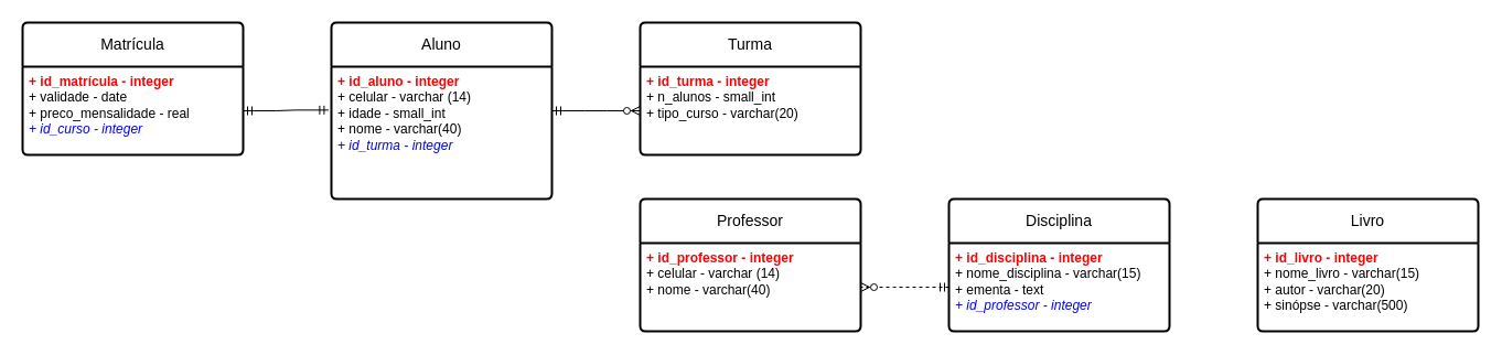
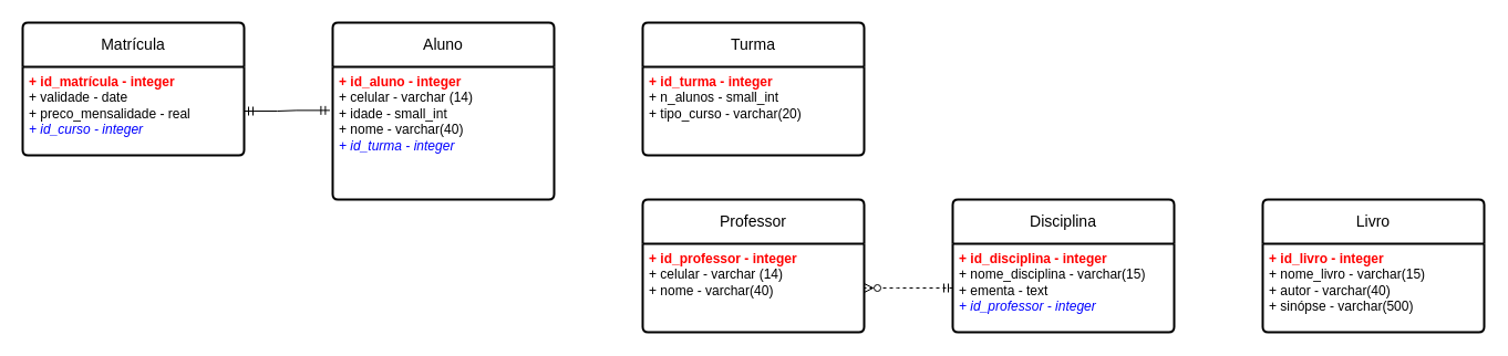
- <mxCell id="16" value="" style="edgeStyle=entityRelationEdgeStyle;fontSize=12;html=1;endArrow=ERzeroToMany;startArrow=ERmandOne;rounded=0;exitX=1;exitY=0.5;exitDx=0;exitDy=0;entryX=0;entryY=0.5;entryDx=0;entryDy=0;" edge="1" parent="1" source="4" target="9"><mxGeometry width="100" height="100" relative="1" as="geometry"><mxPoint x="360" y="300" as="sourcePoint" /><mxPoint x="590" y="30" as="targetPoint" /></mxGeometry></mxCell>
- <mxCell id="14" value="&lt;div&gt;&lt;font color=&quot;#ff0000&quot;&gt;&lt;b&gt;+ id_livro - integer&lt;/b&gt;&lt;br&gt;&lt;/font&gt;&lt;/div&gt;+ nome_livro - varchar(15)&lt;br&gt;&lt;div&gt;+ autor - varchar(20)&lt;/div&gt;&lt;div&gt;+ sinópse - varchar(500)&lt;/div&gt;" style="align=left;strokeColor=none;fillColor=none;spacingLeft=4;fontSize=12;verticalAlign=top;resizable=0;rotatable=0;part=1;html=1;" vertex="1" parent="13"><mxGeometry y="40" width="200" height="80" as="geometry" /></mxCell>
+ <mxCell id="14" value="&lt;div&gt;&lt;font color=&quot;#ff0000&quot;&gt;&lt;b&gt;+ id_livro - integer&lt;/b&gt;&lt;br&gt;&lt;/font&gt;&lt;/div&gt;+ nome_livro - varchar(15)&lt;br&gt;&lt;div&gt;+ autor - varchar(40)&lt;/div&gt;&lt;div&gt;+ sinópse - varchar(500)&lt;/div&gt;" style="align=left;strokeColor=none;fillColor=none;spacingLeft=4;fontSize=12;verticalAlign=top;resizable=0;rotatable=0;part=1;html=1;" vertex="1" parent="13"><mxGeometry y="40" width="200" height="80" as="geometry" /></mxCell>
